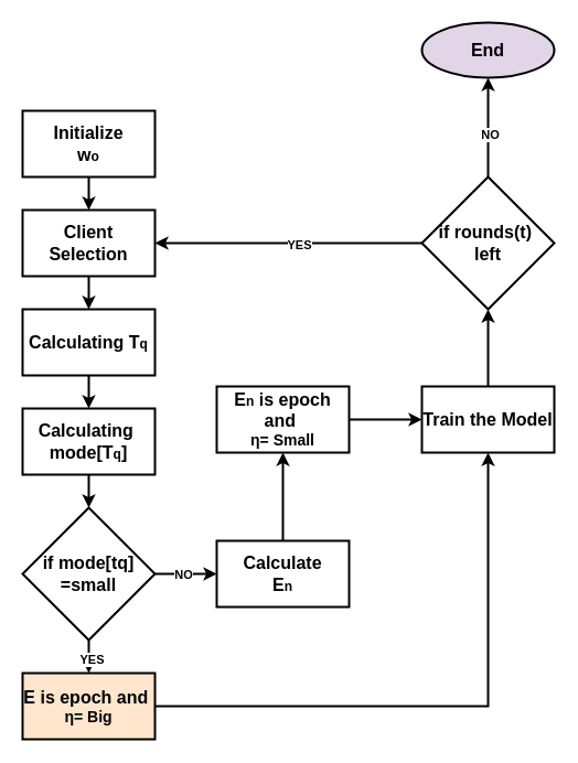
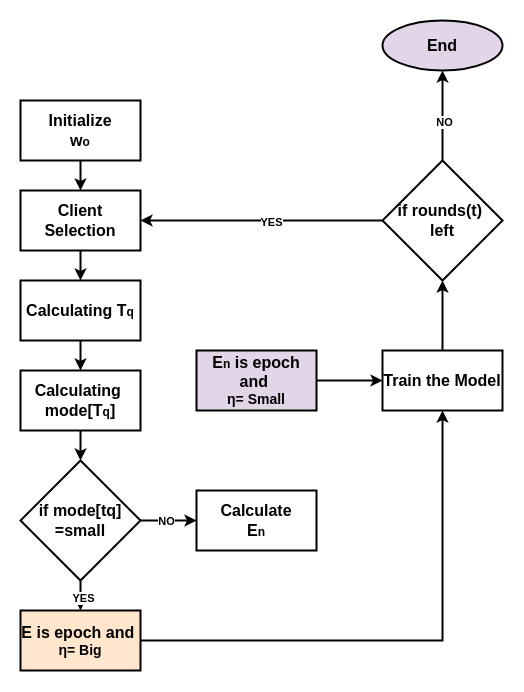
- <mxCell id="18" value="&lt;font style=&quot;&quot; face=&quot;Helvetica&quot;&gt;&lt;b style=&quot;&quot;&gt;&lt;span style=&quot;font-size: 16px;&quot;&gt;E&lt;/span&gt;&lt;font&gt;n&lt;/font&gt;&lt;span style=&quot;font-size: 16px;&quot;&gt; is epoch and&amp;nbsp;&lt;/span&gt;&lt;/b&gt;&lt;/font&gt;&lt;div&gt;&lt;span style=&quot;font-size: 14px; text-align: start;&quot;&gt;&lt;font face=&quot;Helvetica&quot;&gt;&lt;b&gt;η= Small&lt;/b&gt;&lt;/font&gt;&lt;/span&gt;&lt;/div&gt;" style="whiteSpace=wrap;html=1;rounded=0;strokeWidth=2;" vertex="1" parent="1"><mxGeometry x="196" y="350" width="120" height="60" as="geometry" /></mxCell>
+ <mxCell id="18" value="&lt;font style=&quot;&quot; face=&quot;Helvetica&quot;&gt;&lt;b style=&quot;&quot;&gt;&lt;span style=&quot;font-size: 16px;&quot;&gt;E&lt;/span&gt;&lt;font&gt;n&lt;/font&gt;&lt;span style=&quot;font-size: 16px;&quot;&gt; is epoch and&amp;nbsp;&lt;/span&gt;&lt;/b&gt;&lt;/font&gt;&lt;div&gt;&lt;span style=&quot;font-size: 14px; text-align: start;&quot;&gt;&lt;font face=&quot;Helvetica&quot;&gt;&lt;b&gt;η= Small&lt;/b&gt;&lt;/font&gt;&lt;/span&gt;&lt;/div&gt;" style="whiteSpace=wrap;html=1;rounded=0;strokeWidth=2;fillColor=#e1d5e7;" vertex="1" parent="1"><mxGeometry x="196" y="350" width="120" height="60" as="geometry" /></mxCell>
- <mxCell id="19" style="edgeStyle=orthogonalEdgeStyle;rounded=0;orthogonalLoop=1;jettySize=auto;html=1;exitX=0.5;exitY=0;exitDx=0;exitDy=0;entryX=0.5;entryY=1;entryDx=0;entryDy=0;strokeWidth=2;" edge="1" parent="1" source="20" target="18"><mxGeometry relative="1" as="geometry" /></mxCell>
